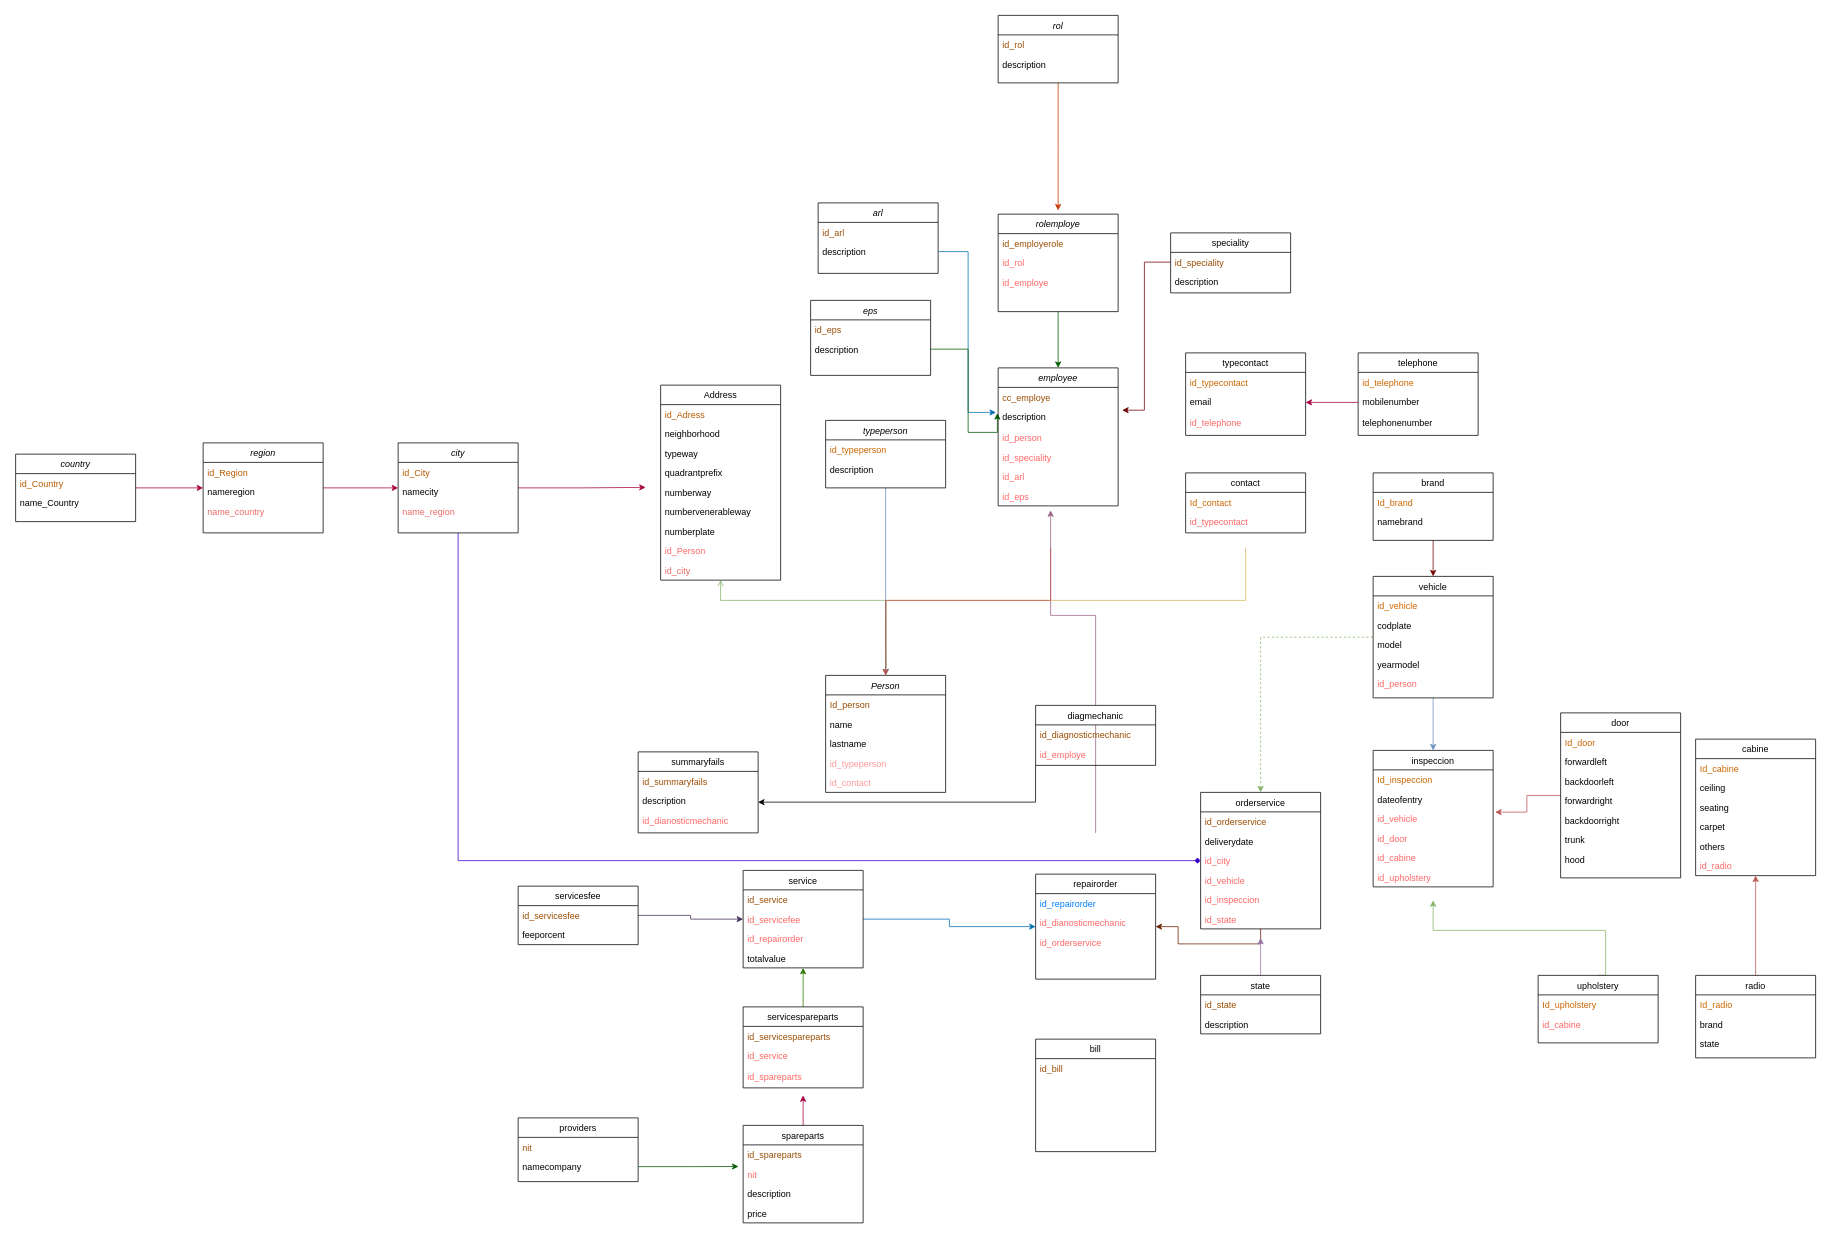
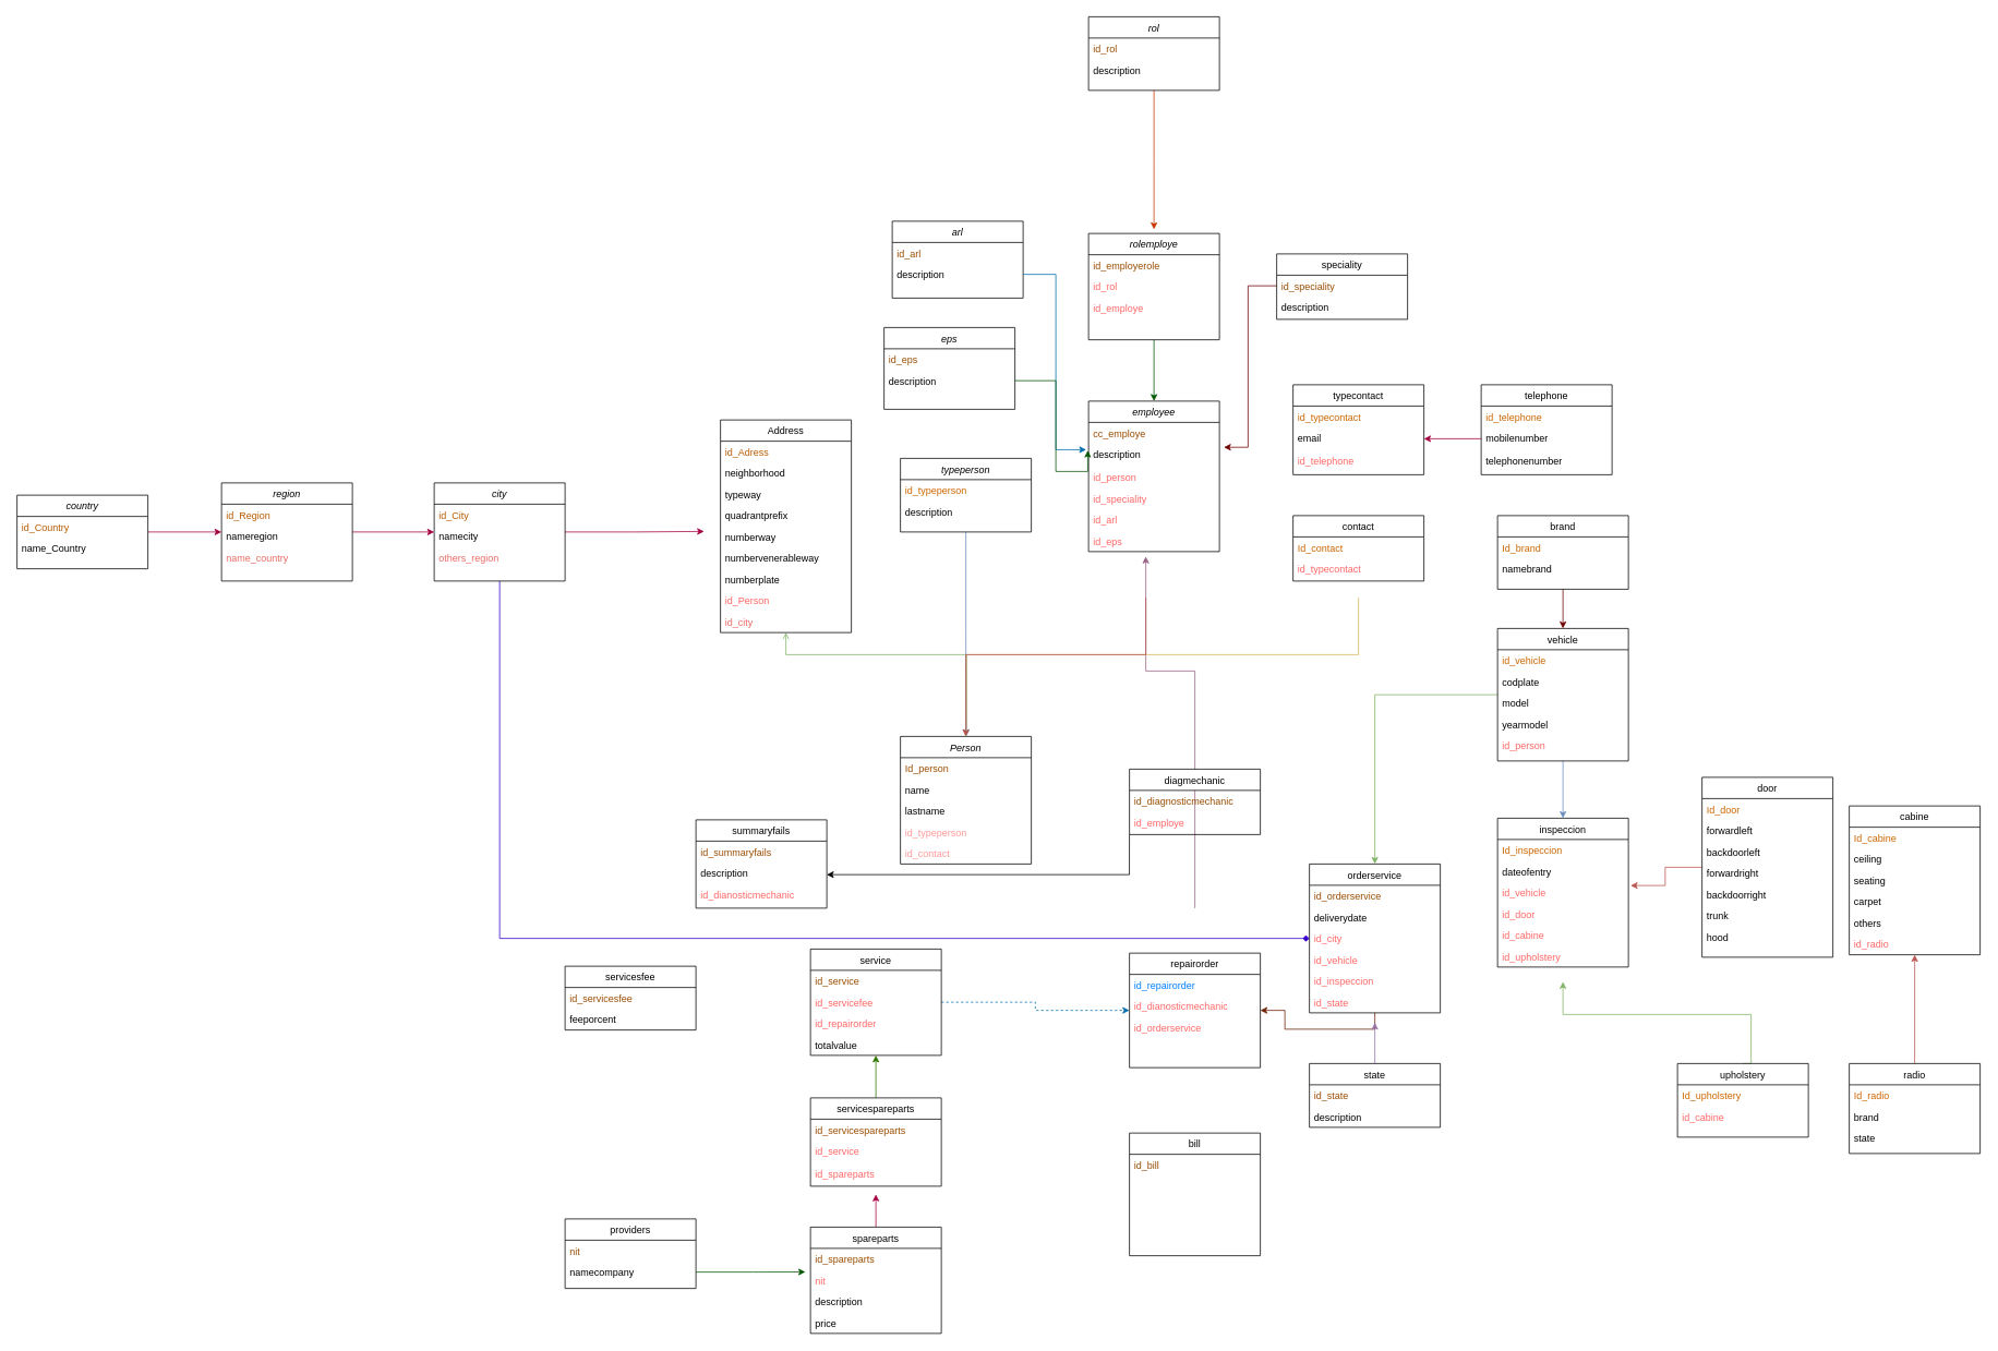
- <mxCell id="132" value="name_region" style="text;align=left;verticalAlign=top;spacingLeft=4;spacingRight=4;overflow=hidden;rotatable=0;points=[[0,0.5],[1,0.5]];portConstraint=eastwest;fontColor=#EA6B66;" parent="129" vertex="1"><mxGeometry y="78" width="160" height="26" as="geometry" /></mxCell>
+ <mxCell id="132" value="others_region" style="text;align=left;verticalAlign=top;spacingLeft=4;spacingRight=4;overflow=hidden;rotatable=0;points=[[0,0.5],[1,0.5]];portConstraint=eastwest;fontColor=#EA6B66;" parent="129" vertex="1"><mxGeometry y="78" width="160" height="26" as="geometry" /></mxCell>
- <mxCell id="74" style="edgeStyle=orthogonalEdgeStyle;rounded=0;orthogonalLoop=1;jettySize=auto;html=1;exitX=0;exitY=0.5;exitDx=0;exitDy=0;entryX=0.5;entryY=0;entryDx=0;entryDy=0;fillColor=#d5e8d4;strokeColor=#82b366;gradientColor=#97d077;dashed=1;" parent="1" source="76" target="45" edge="1"><mxGeometry relative="1" as="geometry" /></mxCell>
+ <mxCell id="74" style="edgeStyle=orthogonalEdgeStyle;rounded=0;orthogonalLoop=1;jettySize=auto;html=1;exitX=0;exitY=0.5;exitDx=0;exitDy=0;entryX=0.5;entryY=0;entryDx=0;entryDy=0;fillColor=#d5e8d4;strokeColor=#82b366;gradientColor=#97d077;" parent="1" source="76" target="45" edge="1"><mxGeometry relative="1" as="geometry" /></mxCell>
- <mxCell id="70" style="edgeStyle=orthogonalEdgeStyle;rounded=0;orthogonalLoop=1;jettySize=auto;html=1;exitX=1;exitY=0.5;exitDx=0;exitDy=0;entryX=0;entryY=0.5;entryDx=0;entryDy=0;fillColor=#76608a;strokeColor=#432D57;" parent="1" source="71" target="55" edge="1"><mxGeometry relative="1" as="geometry" /></mxCell>
- <mxCell id="54" style="edgeStyle=orthogonalEdgeStyle;rounded=0;orthogonalLoop=1;jettySize=auto;html=1;exitX=1;exitY=0.5;exitDx=0;exitDy=0;entryX=0;entryY=0.5;entryDx=0;entryDy=0;fillColor=#1ba1e2;strokeColor=#006EAF;" parent="1" source="55" target="40" edge="1"><mxGeometry relative="1" as="geometry" /></mxCell>
+ <mxCell id="54" style="edgeStyle=orthogonalEdgeStyle;rounded=0;orthogonalLoop=1;jettySize=auto;html=1;exitX=1;exitY=0.5;exitDx=0;exitDy=0;entryX=0;entryY=0.5;entryDx=0;entryDy=0;fillColor=#1ba1e2;strokeColor=#006EAF;dashed=1;" parent="1" source="55" target="40" edge="1"><mxGeometry relative="1" as="geometry" /></mxCell>
